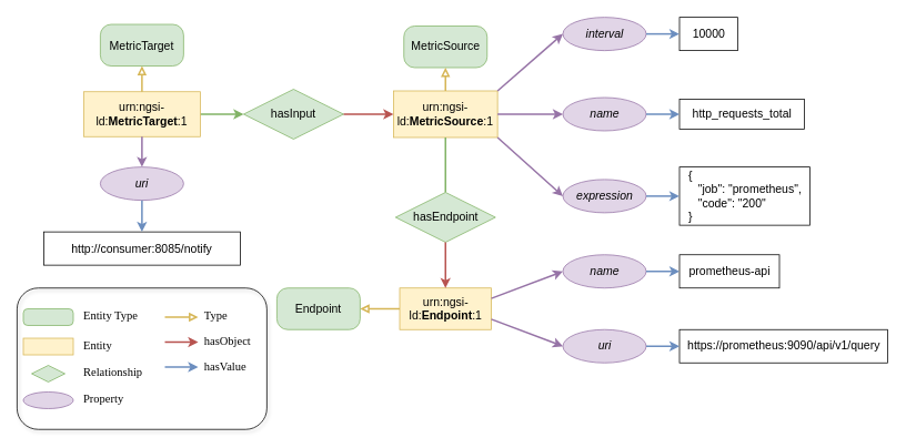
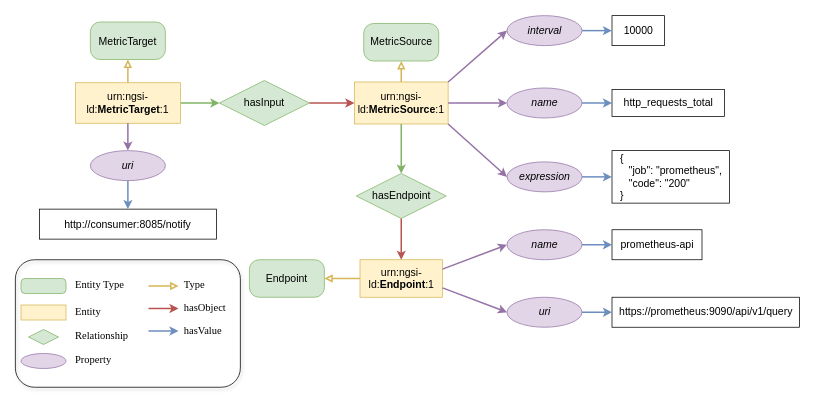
- <mxCell id="9" value="" style="endArrow=none;html=1;fillColor=#d5e8d4;strokeColor=#82b366;strokeWidth=2;exitX=0.5;exitY=1;exitDx=0;exitDy=0;" parent="1" source="2" target="10" edge="1"><mxGeometry relative="1" as="geometry"><mxPoint x="951.5" y="87.24" as="sourcePoint" /><mxPoint x="733.5" y="160.74" as="targetPoint" /></mxGeometry></mxCell>
+ <mxCell id="9" value="" style="endArrow=classic;html=1;fillColor=#d5e8d4;strokeColor=#82b366;strokeWidth=2;exitX=0.5;exitY=1;exitDx=0;exitDy=0;" parent="1" source="2" target="10" edge="1"><mxGeometry relative="1" as="geometry"><mxPoint x="951.5" y="87.24" as="sourcePoint" /><mxPoint x="733.5" y="160.74" as="targetPoint" /></mxGeometry></mxCell>
